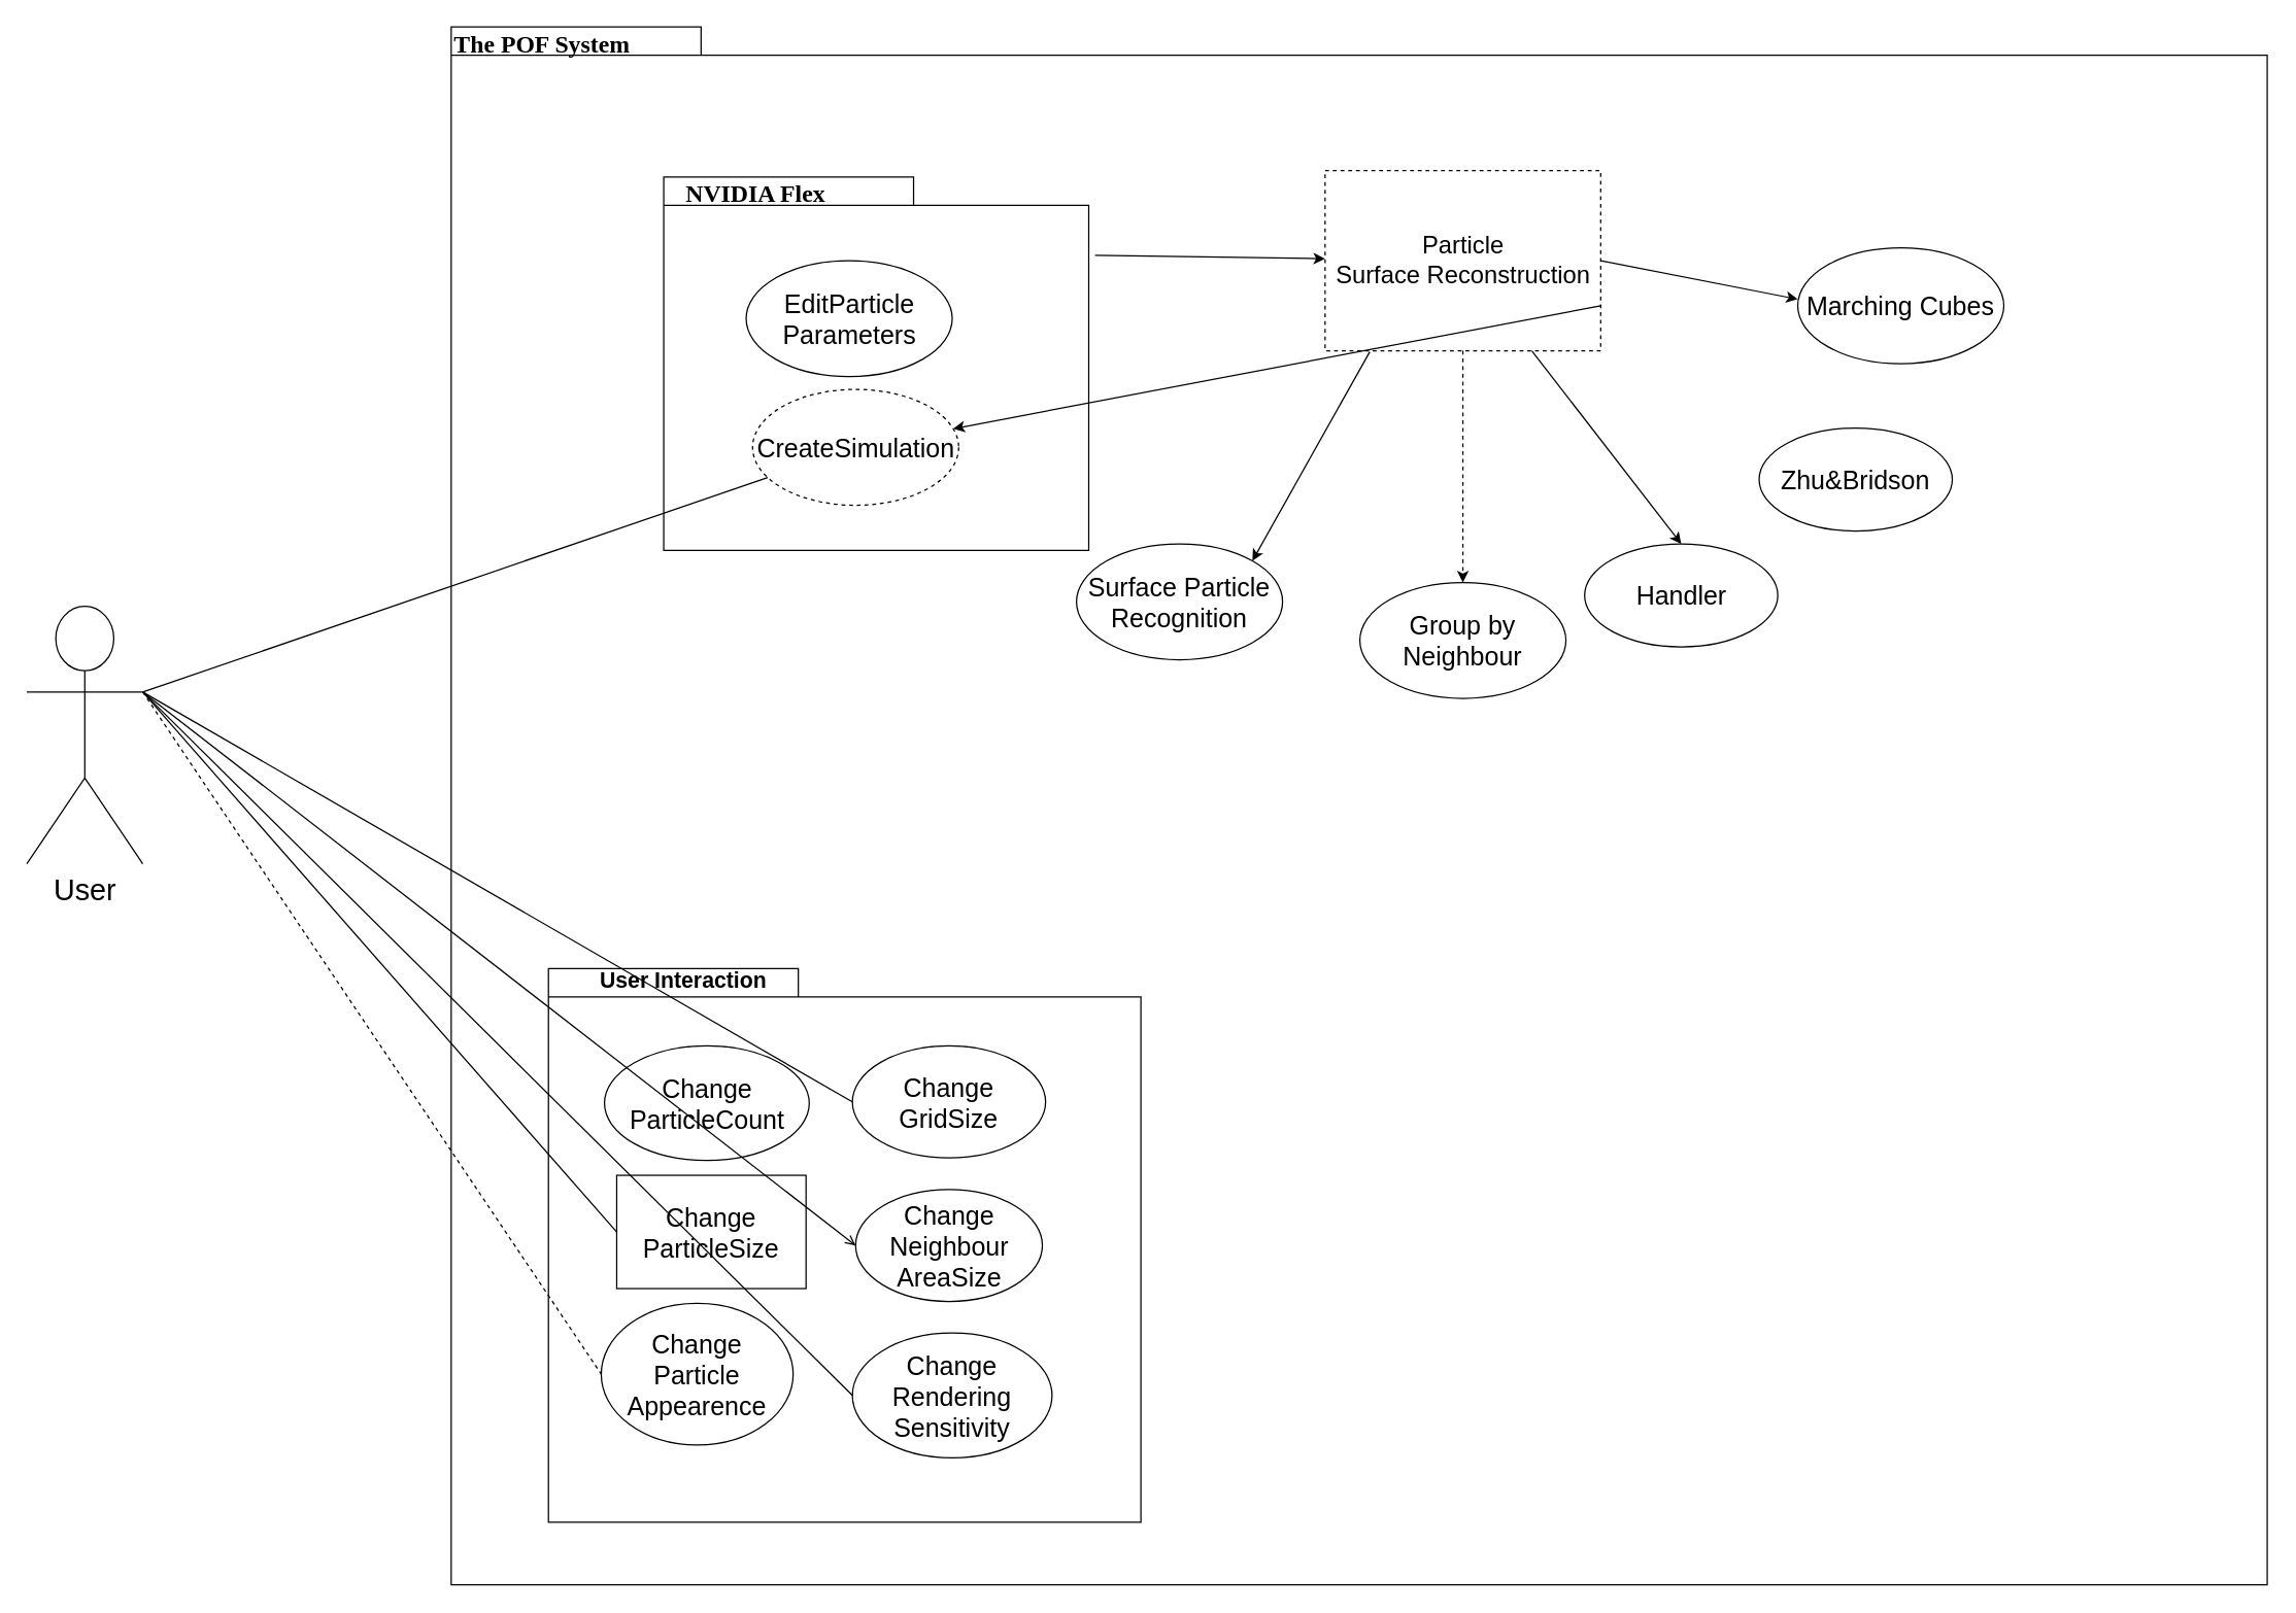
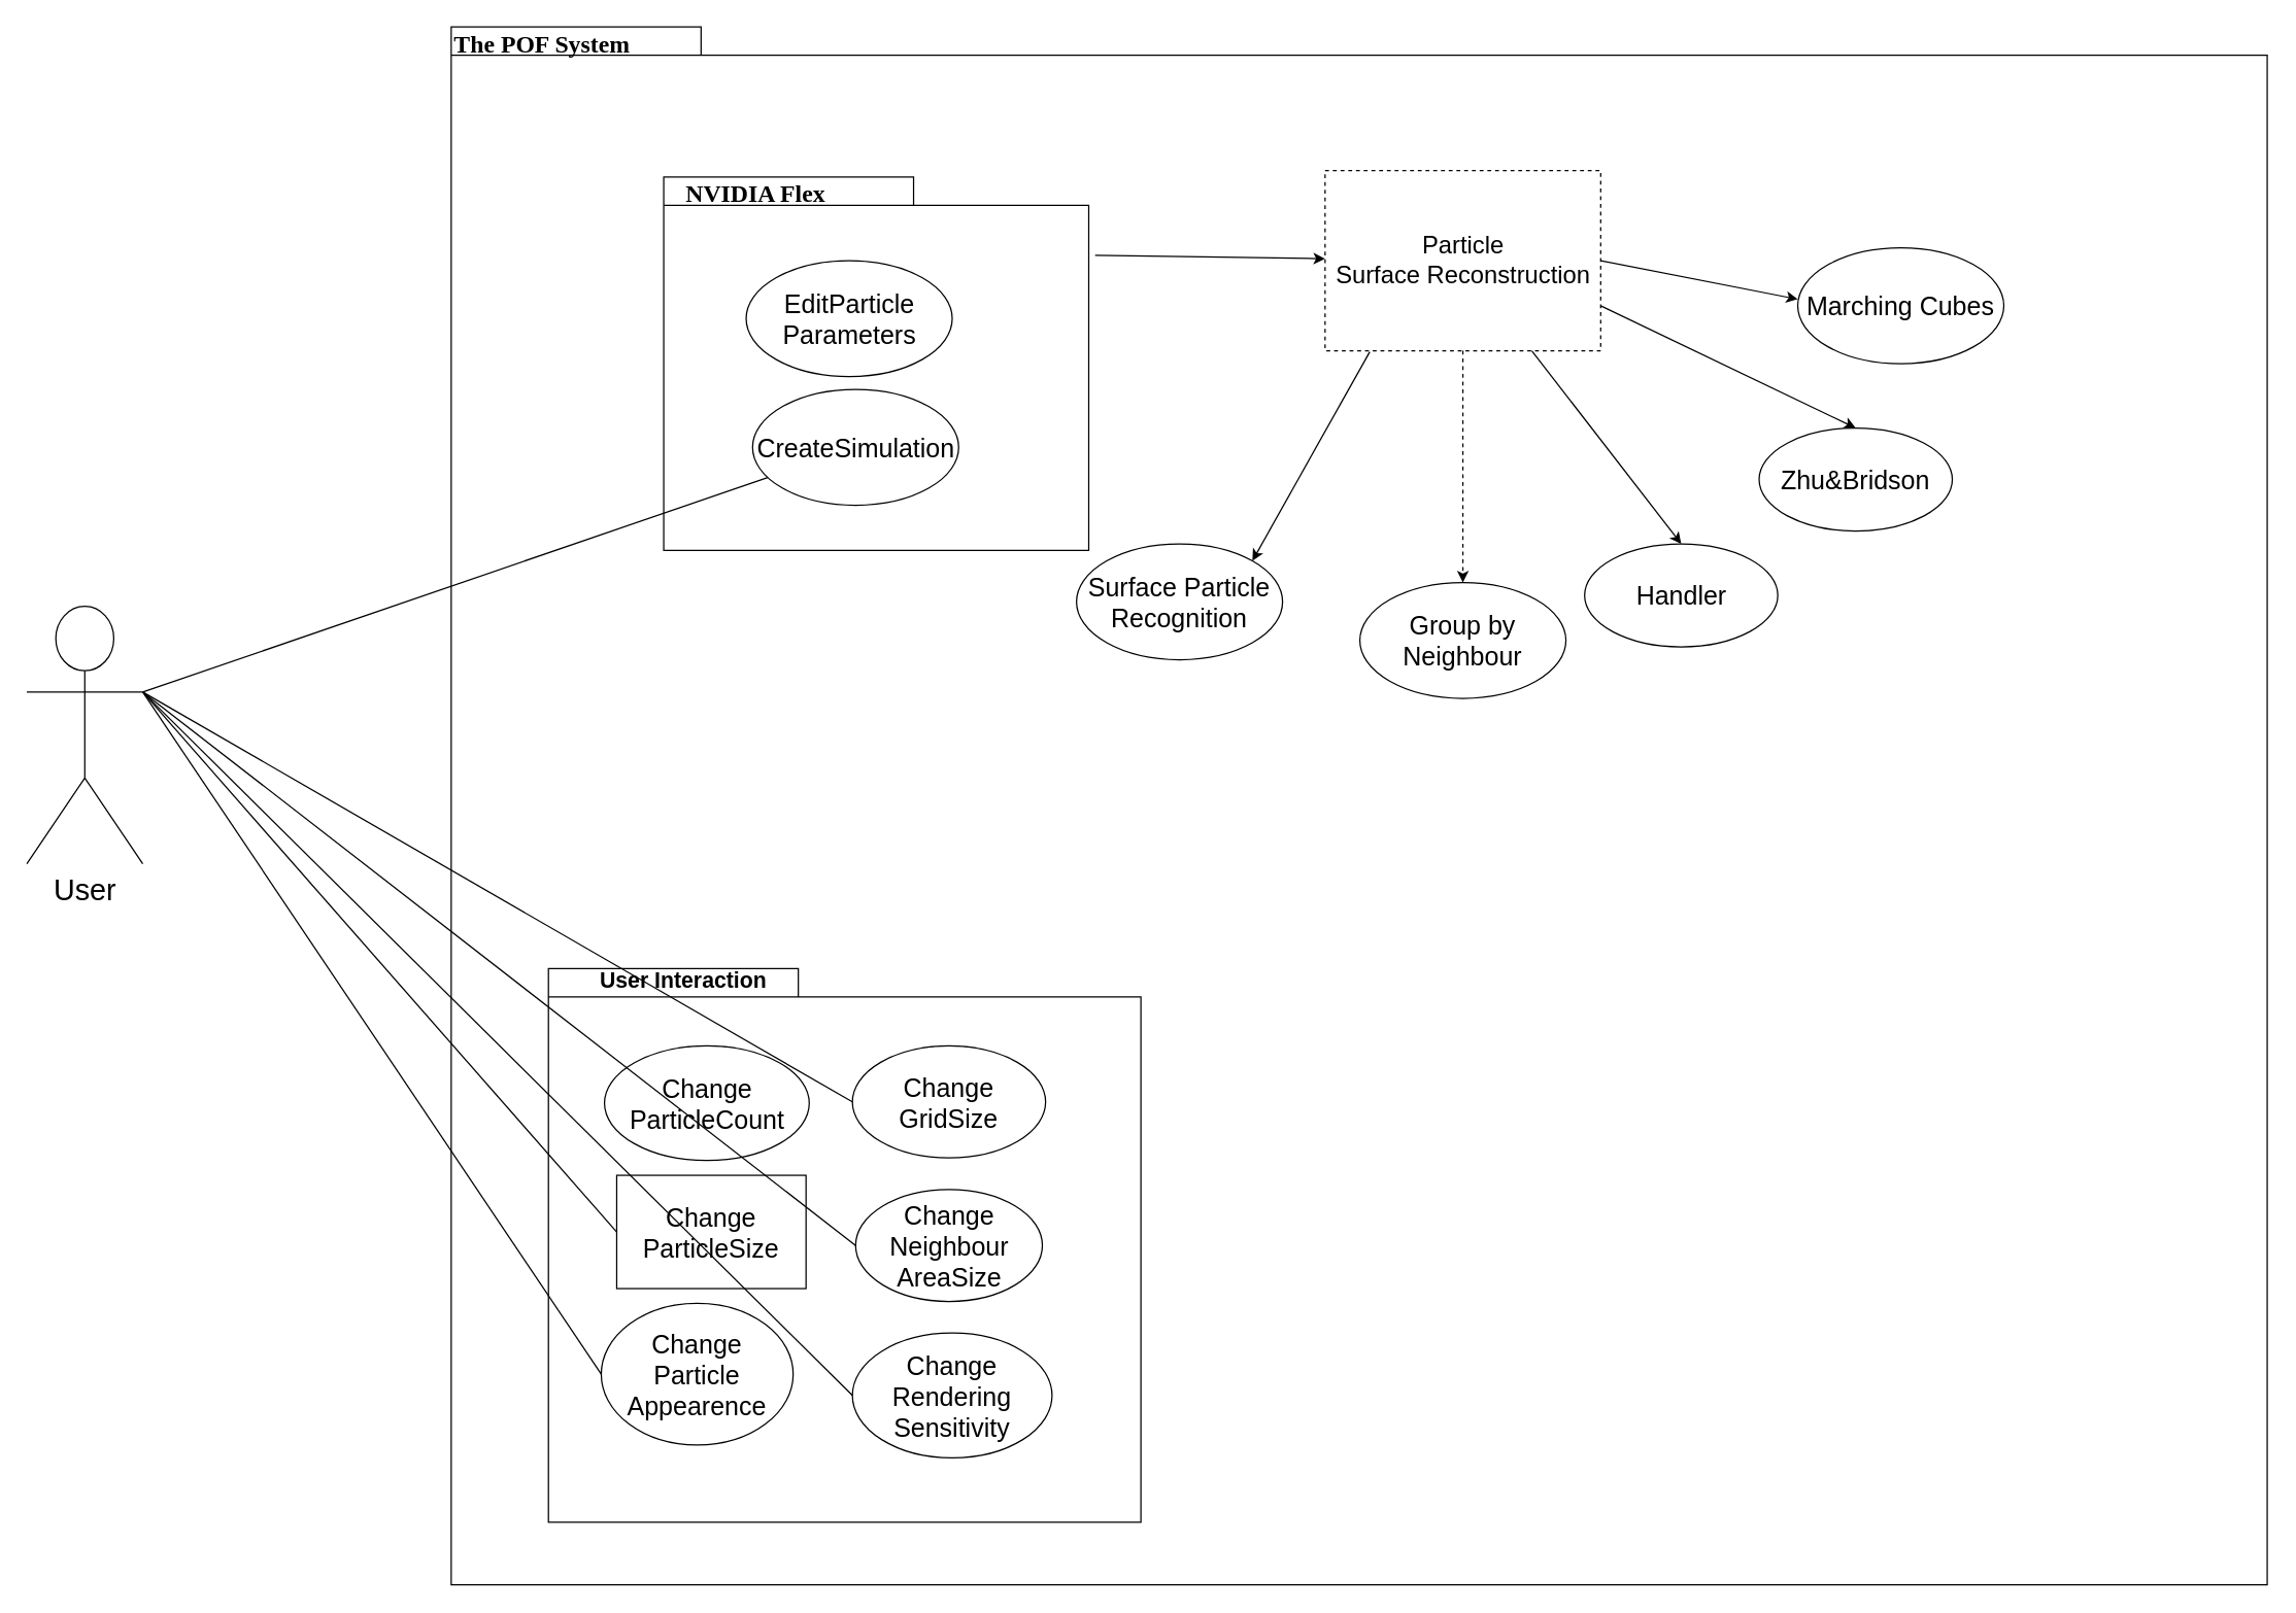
- <mxCell id="7" value="" style="endArrow=classic;html=1;exitX=1;exitY=0.75;exitDx=0;exitDy=0;" parent="1" target="26" edge="1" source="6"><mxGeometry width="50" height="50" relative="1" as="geometry"><mxPoint x="1045" y="292" as="sourcePoint" /><mxPoint x="1070.5" y="496" as="targetPoint" /></mxGeometry></mxCell>
+ <mxCell id="7" value="" style="endArrow=classic;html=1;entryX=0.5;entryY=0;entryDx=0;entryDy=0;exitX=1;exitY=0.75;exitDx=0;exitDy=0;" parent="1" target="8" edge="1" source="6"><mxGeometry width="50" height="50" relative="1" as="geometry"><mxPoint x="1045" y="292" as="sourcePoint" /><mxPoint x="1070.5" y="496" as="targetPoint" /></mxGeometry></mxCell>
- <mxCell id="26" value="&lt;font style=&quot;font-size: 20px&quot;&gt;CreateSimulation&lt;/font&gt;" style="ellipse;whiteSpace=wrap;html=1;dashed=1;" vertex="1" parent="1"><mxGeometry x="583.5" y="302" width="160" height="90" as="geometry" /></mxCell>
+ <mxCell id="26" value="&lt;font style=&quot;font-size: 20px&quot;&gt;CreateSimulation&lt;/font&gt;" style="ellipse;whiteSpace=wrap;html=1;" vertex="1" parent="1"><mxGeometry x="583.5" y="302" width="160" height="90" as="geometry" /></mxCell>
- <mxCell id="31" value="" style="endArrow=none;html=1;fontSize=19;entryX=0;entryY=0.5;entryDx=0;entryDy=0;exitX=1;exitY=0.333;exitDx=0;exitDy=0;exitPerimeter=0;dashed=1;" edge="1" parent="1" source="4" target="21"><mxGeometry width="50" height="50" relative="1" as="geometry"><mxPoint x="-85" y="757.667" as="sourcePoint" /><mxPoint x="272" y="1092.5" as="targetPoint" /></mxGeometry></mxCell>
+ <mxCell id="31" value="" style="endArrow=none;html=1;fontSize=19;entryX=0;entryY=0.5;entryDx=0;entryDy=0;exitX=1;exitY=0.333;exitDx=0;exitDy=0;exitPerimeter=0;" edge="1" parent="1" source="4" target="21"><mxGeometry width="50" height="50" relative="1" as="geometry"><mxPoint x="-85" y="757.667" as="sourcePoint" /><mxPoint x="272" y="1092.5" as="targetPoint" /></mxGeometry></mxCell>
- <mxCell id="33" value="" style="endArrow=open;html=1;fontSize=19;entryX=0;entryY=0.5;entryDx=0;entryDy=0;exitX=1;exitY=0.333;exitDx=0;exitDy=0;exitPerimeter=0;" edge="1" parent="1" source="4" target="23"><mxGeometry width="50" height="50" relative="1" as="geometry"><mxPoint x="-247" y="767.667" as="sourcePoint" /><mxPoint x="110" y="1102.5" as="targetPoint" /></mxGeometry></mxCell>
+ <mxCell id="33" value="" style="endArrow=none;html=1;fontSize=19;entryX=0;entryY=0.5;entryDx=0;entryDy=0;exitX=1;exitY=0.333;exitDx=0;exitDy=0;exitPerimeter=0;" edge="1" parent="1" source="4" target="23"><mxGeometry width="50" height="50" relative="1" as="geometry"><mxPoint x="-247" y="767.667" as="sourcePoint" /><mxPoint x="110" y="1102.5" as="targetPoint" /></mxGeometry></mxCell>
